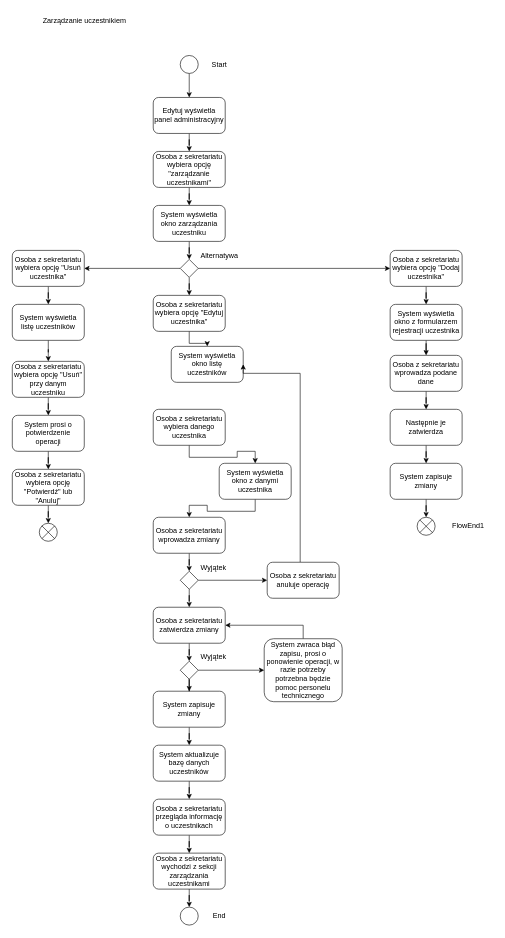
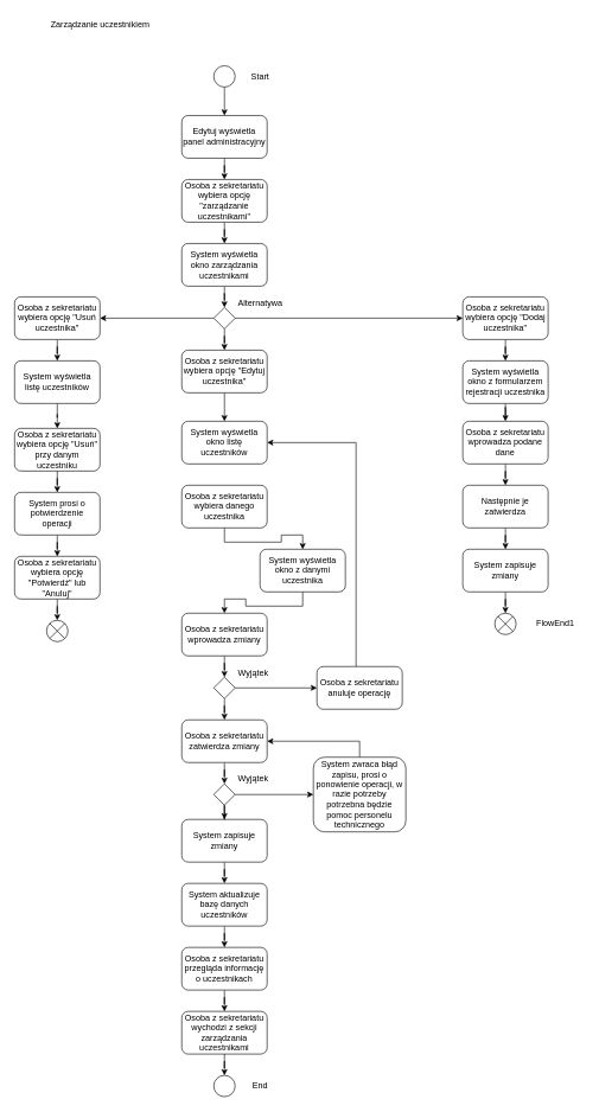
- <mxCell id="9" value="System wyświetla okno zarządzania uczestniku" style="rounded=1;whiteSpace=wrap;html=1;" vertex="1" parent="1"><mxGeometry x="255" y="342" width="120" height="60" as="geometry" /></mxCell>
+ <mxCell id="9" value="System wyświetla okno zarządzania uczestnikami" style="rounded=1;whiteSpace=wrap;html=1;" vertex="1" parent="1"><mxGeometry x="255" y="342" width="120" height="60" as="geometry" /></mxCell>
- <mxCell id="19" value="System wyświetla okno listę uczestników" style="rounded=1;whiteSpace=wrap;html=1;" vertex="1" parent="1"><mxGeometry x="285" y="577" width="120" height="60" as="geometry" /></mxCell>
+ <mxCell id="19" value="System wyświetla okno listę uczestników" style="rounded=1;whiteSpace=wrap;html=1;" vertex="1" parent="1"><mxGeometry x="255" y="592" width="120" height="60" as="geometry" /></mxCell>
